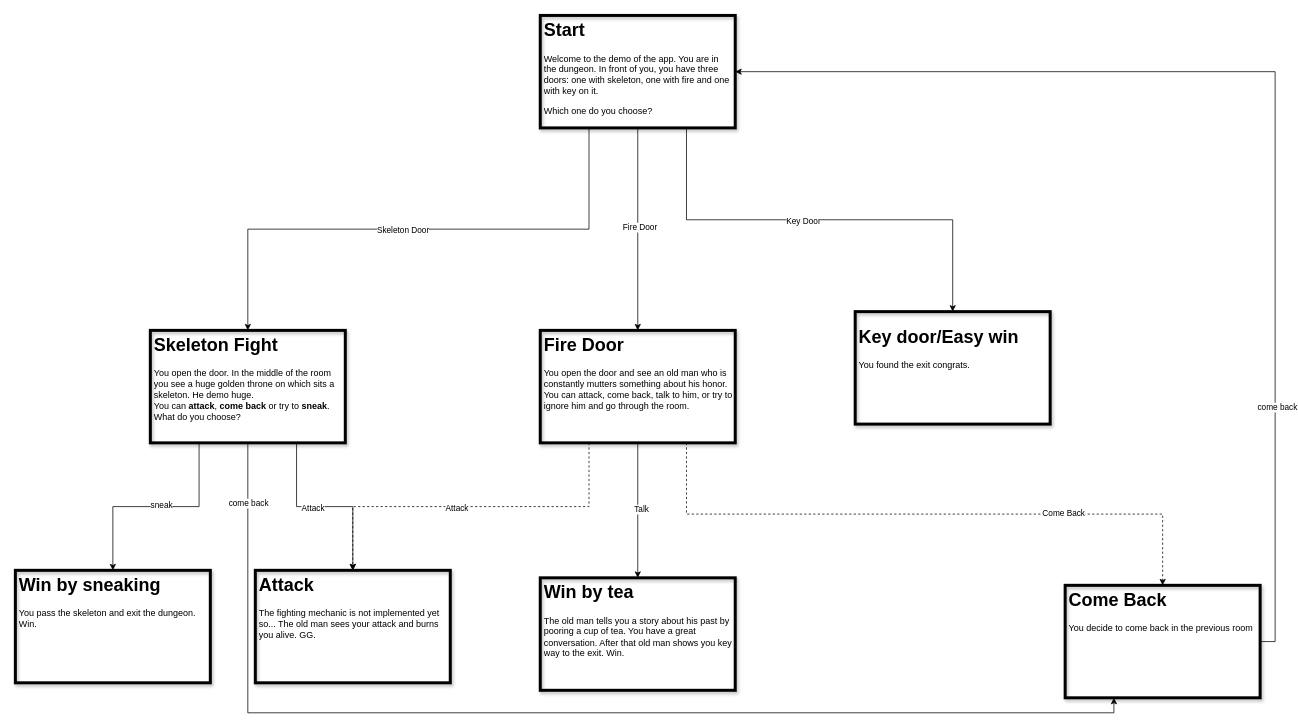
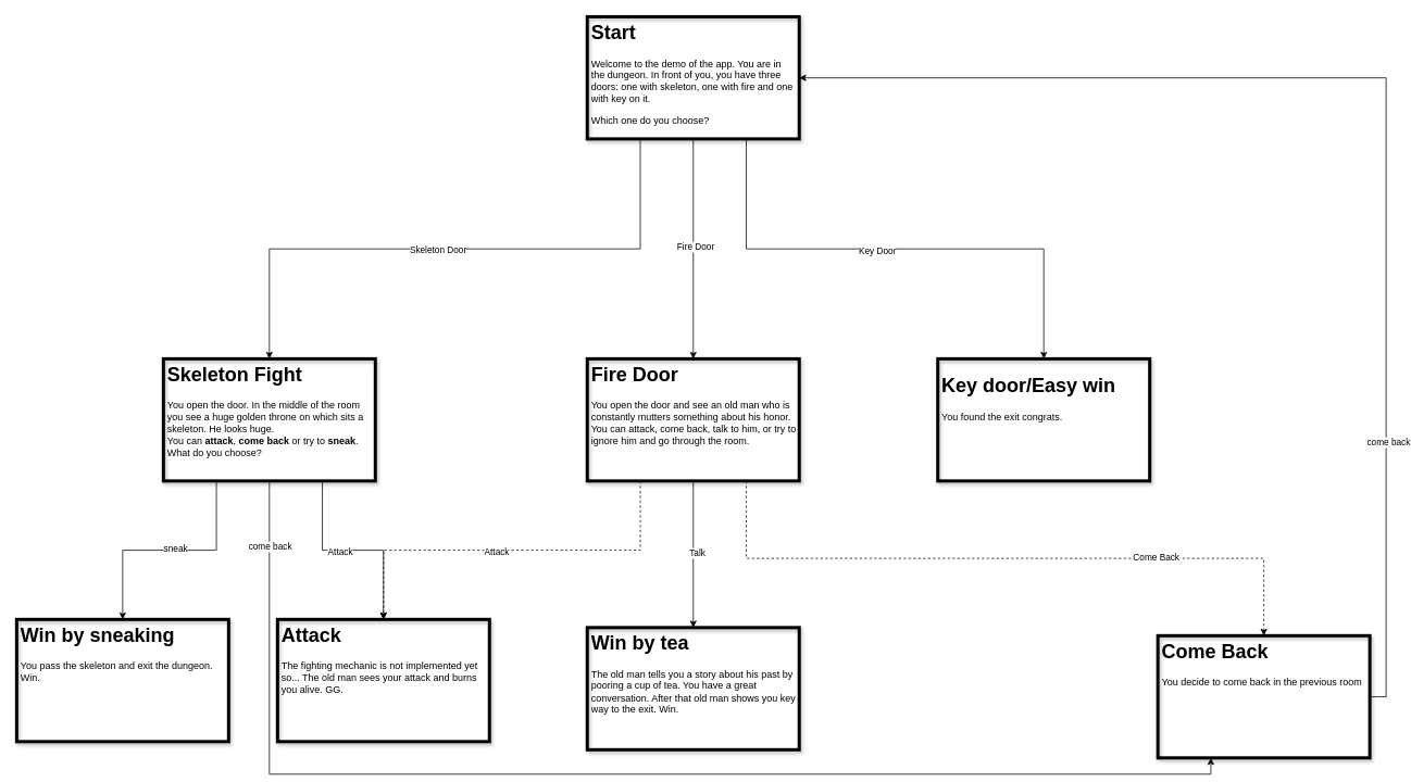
- <mxCell id="15" value="&lt;h1&gt;Skeleton Fight&lt;br&gt;&lt;/h1&gt;&lt;div&gt;You open the door. In the middle of the room you see a huge golden throne on which sits a skeleton. He demo huge.&lt;/div&gt;&lt;div&gt;You can &lt;b&gt;attack&lt;/b&gt;, &lt;b&gt;come back&lt;/b&gt; or try to &lt;b&gt;sneak&lt;/b&gt;.&lt;/div&gt;&lt;div&gt;What do you choose?&lt;br&gt;&lt;/div&gt;" style="text;html=1;strokeColor=default;fillColor=none;spacing=5;spacingTop=-20;whiteSpace=wrap;overflow=hidden;rounded=0;shadow=1;strokeWidth=4;" parent="1" vertex="1"><mxGeometry x="200" y="440" width="260" height="150" as="geometry" /></mxCell>
+ <mxCell id="15" value="&lt;h1&gt;Skeleton Fight&lt;br&gt;&lt;/h1&gt;&lt;div&gt;You open the door. In the middle of the room you see a huge golden throne on which sits a skeleton. He looks huge.&lt;/div&gt;&lt;div&gt;You can &lt;b&gt;attack&lt;/b&gt;, &lt;b&gt;come back&lt;/b&gt; or try to &lt;b&gt;sneak&lt;/b&gt;.&lt;/div&gt;&lt;div&gt;What do you choose?&lt;br&gt;&lt;/div&gt;" style="text;html=1;strokeColor=default;fillColor=none;spacing=5;spacingTop=-20;whiteSpace=wrap;overflow=hidden;rounded=0;shadow=1;strokeWidth=4;" parent="1" vertex="1"><mxGeometry x="200" y="440" width="260" height="150" as="geometry" /></mxCell>
- <mxCell id="23" value="&lt;br&gt;&lt;h1&gt;Key door/Easy win&lt;br&gt;&lt;/h1&gt;&lt;p&gt;You found the exit congrats.&lt;br&gt;&lt;/p&gt;" style="text;html=1;strokeColor=default;fillColor=none;spacing=5;spacingTop=-20;whiteSpace=wrap;overflow=hidden;rounded=0;shadow=1;strokeWidth=4;" parent="1" vertex="1"><mxGeometry x="1140" y="415" width="260" height="150" as="geometry" /></mxCell>
+ <mxCell id="23" value="&lt;br&gt;&lt;h1&gt;Key door/Easy win&lt;br&gt;&lt;/h1&gt;&lt;p&gt;You found the exit congrats.&lt;br&gt;&lt;/p&gt;" style="text;html=1;strokeColor=default;fillColor=none;spacing=5;spacingTop=-20;whiteSpace=wrap;overflow=hidden;rounded=0;shadow=1;strokeWidth=4;" parent="1" vertex="1"><mxGeometry x="1150" y="440" width="260" height="150" as="geometry" /></mxCell>
